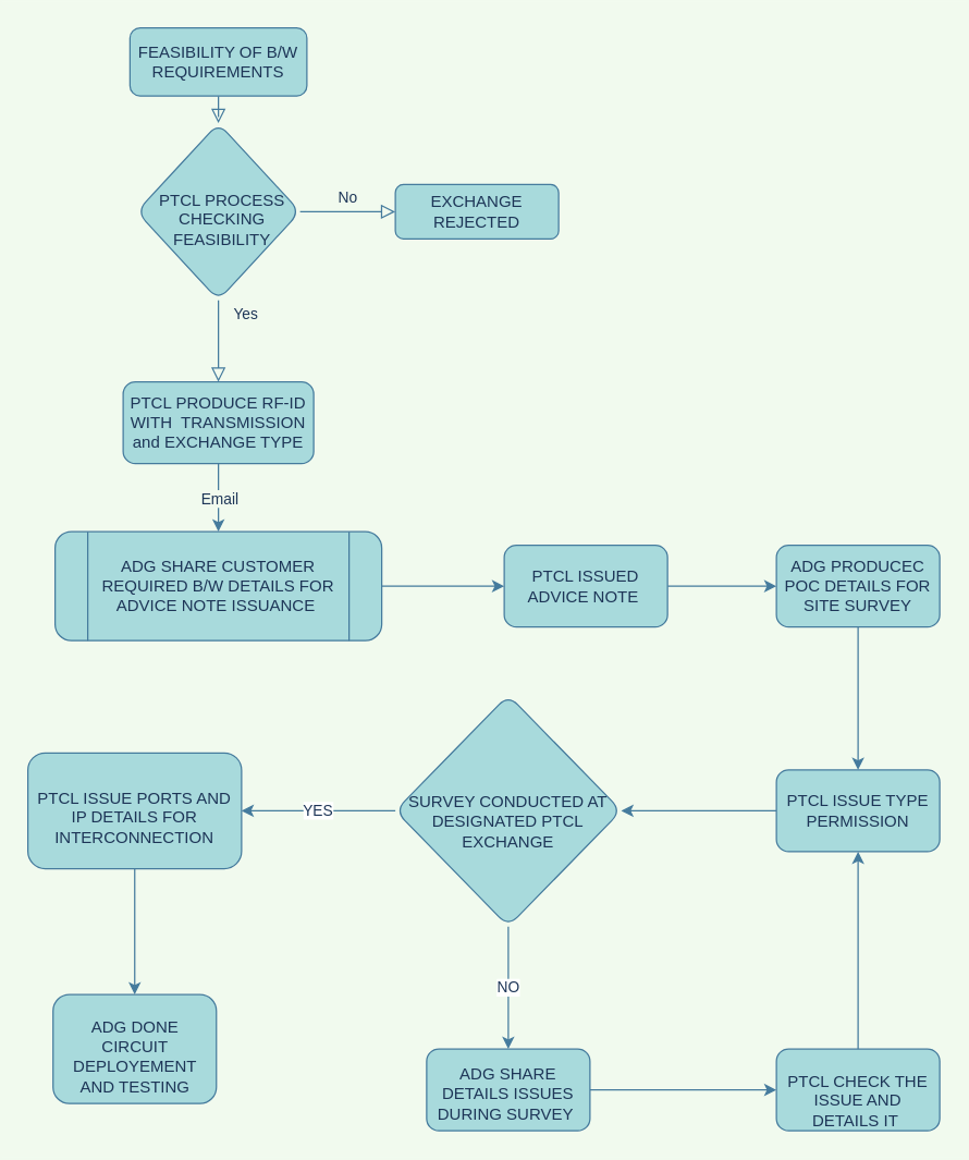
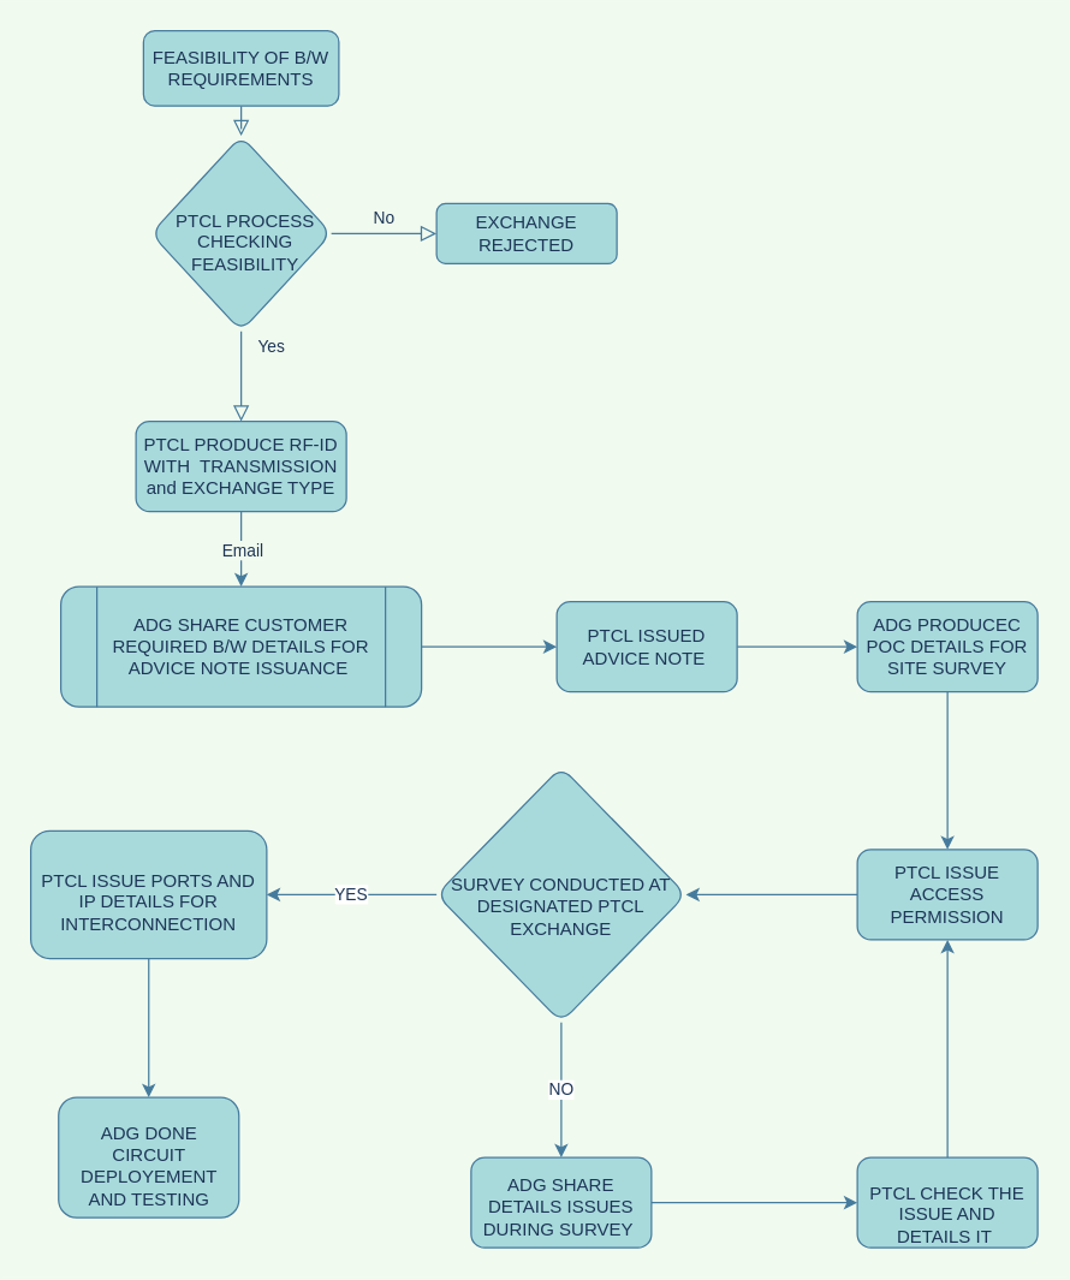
- <mxCell id="18" value="PTCL ISSUE TYPE PERMISSION" style="whiteSpace=wrap;html=1;rounded=1;fontColor=#1D3557;strokeColor=#457B9D;fillColor=#A8DADC;" vertex="1" parent="1"><mxGeometry x="570" y="565" width="120" height="60" as="geometry" /></mxCell>
+ <mxCell id="18" value="PTCL ISSUE ACCESS PERMISSION" style="whiteSpace=wrap;html=1;rounded=1;fontColor=#1D3557;strokeColor=#457B9D;fillColor=#A8DADC;" vertex="1" parent="1"><mxGeometry x="570" y="565" width="120" height="60" as="geometry" /></mxCell>
